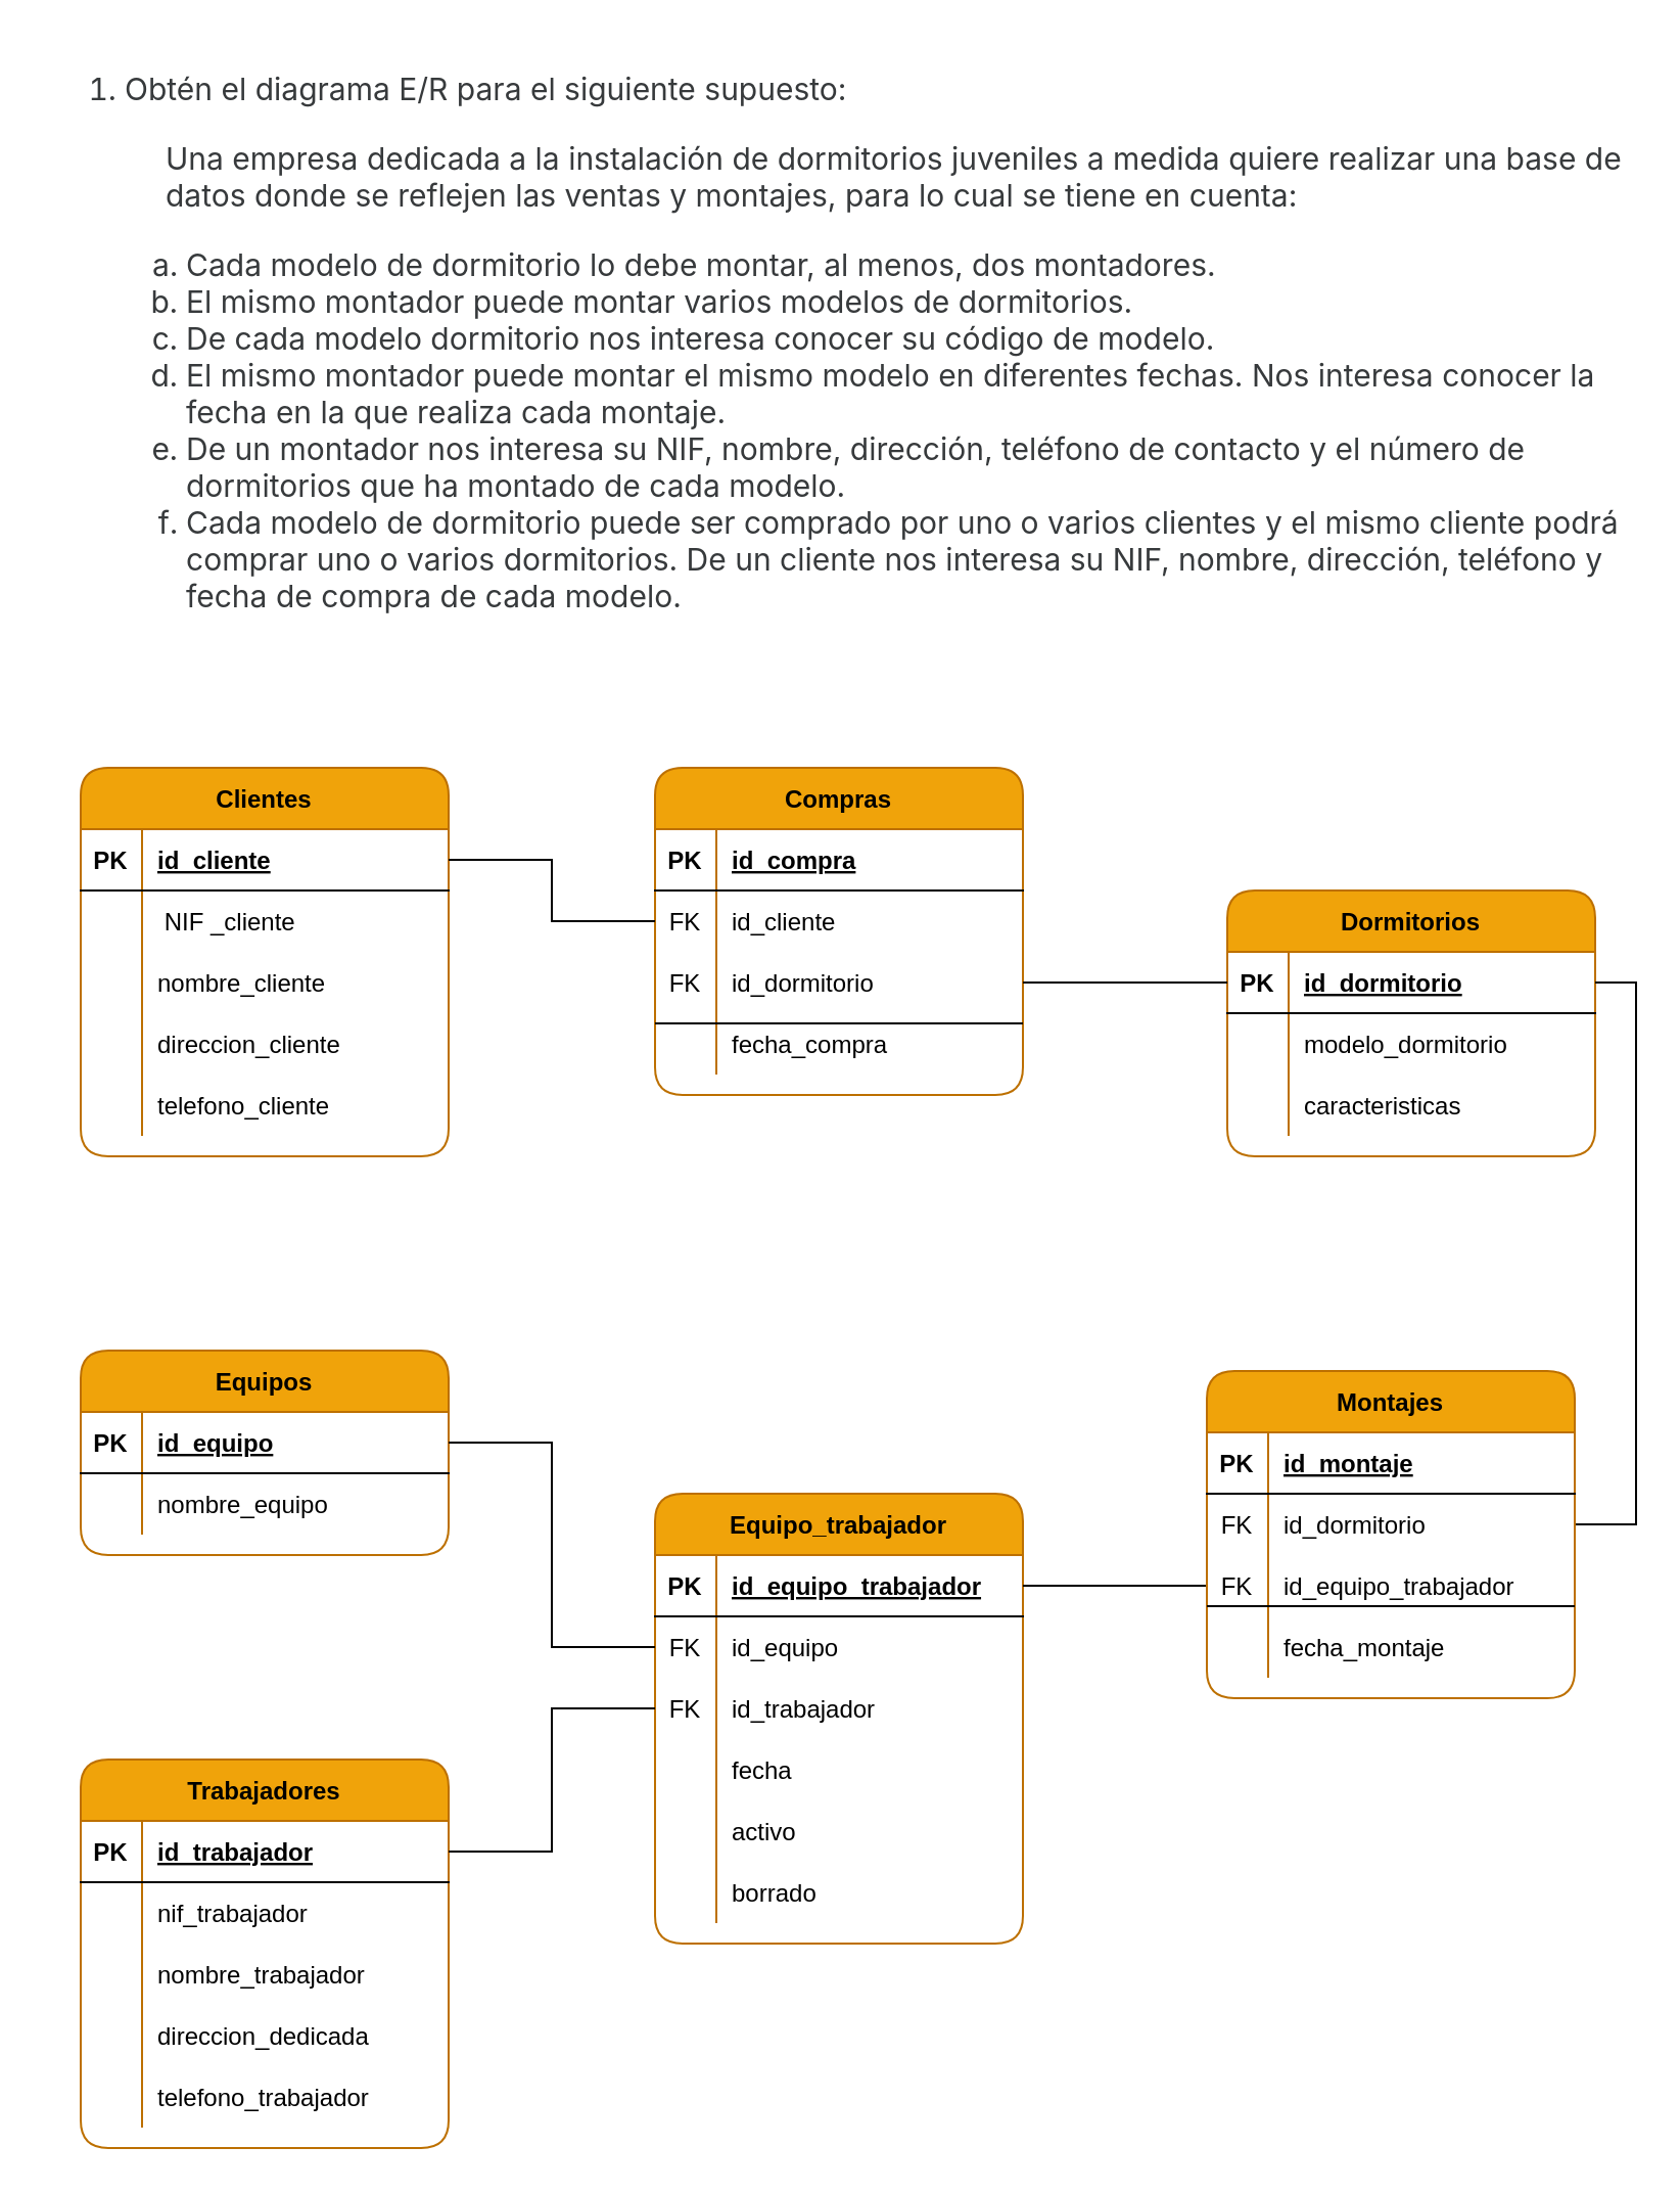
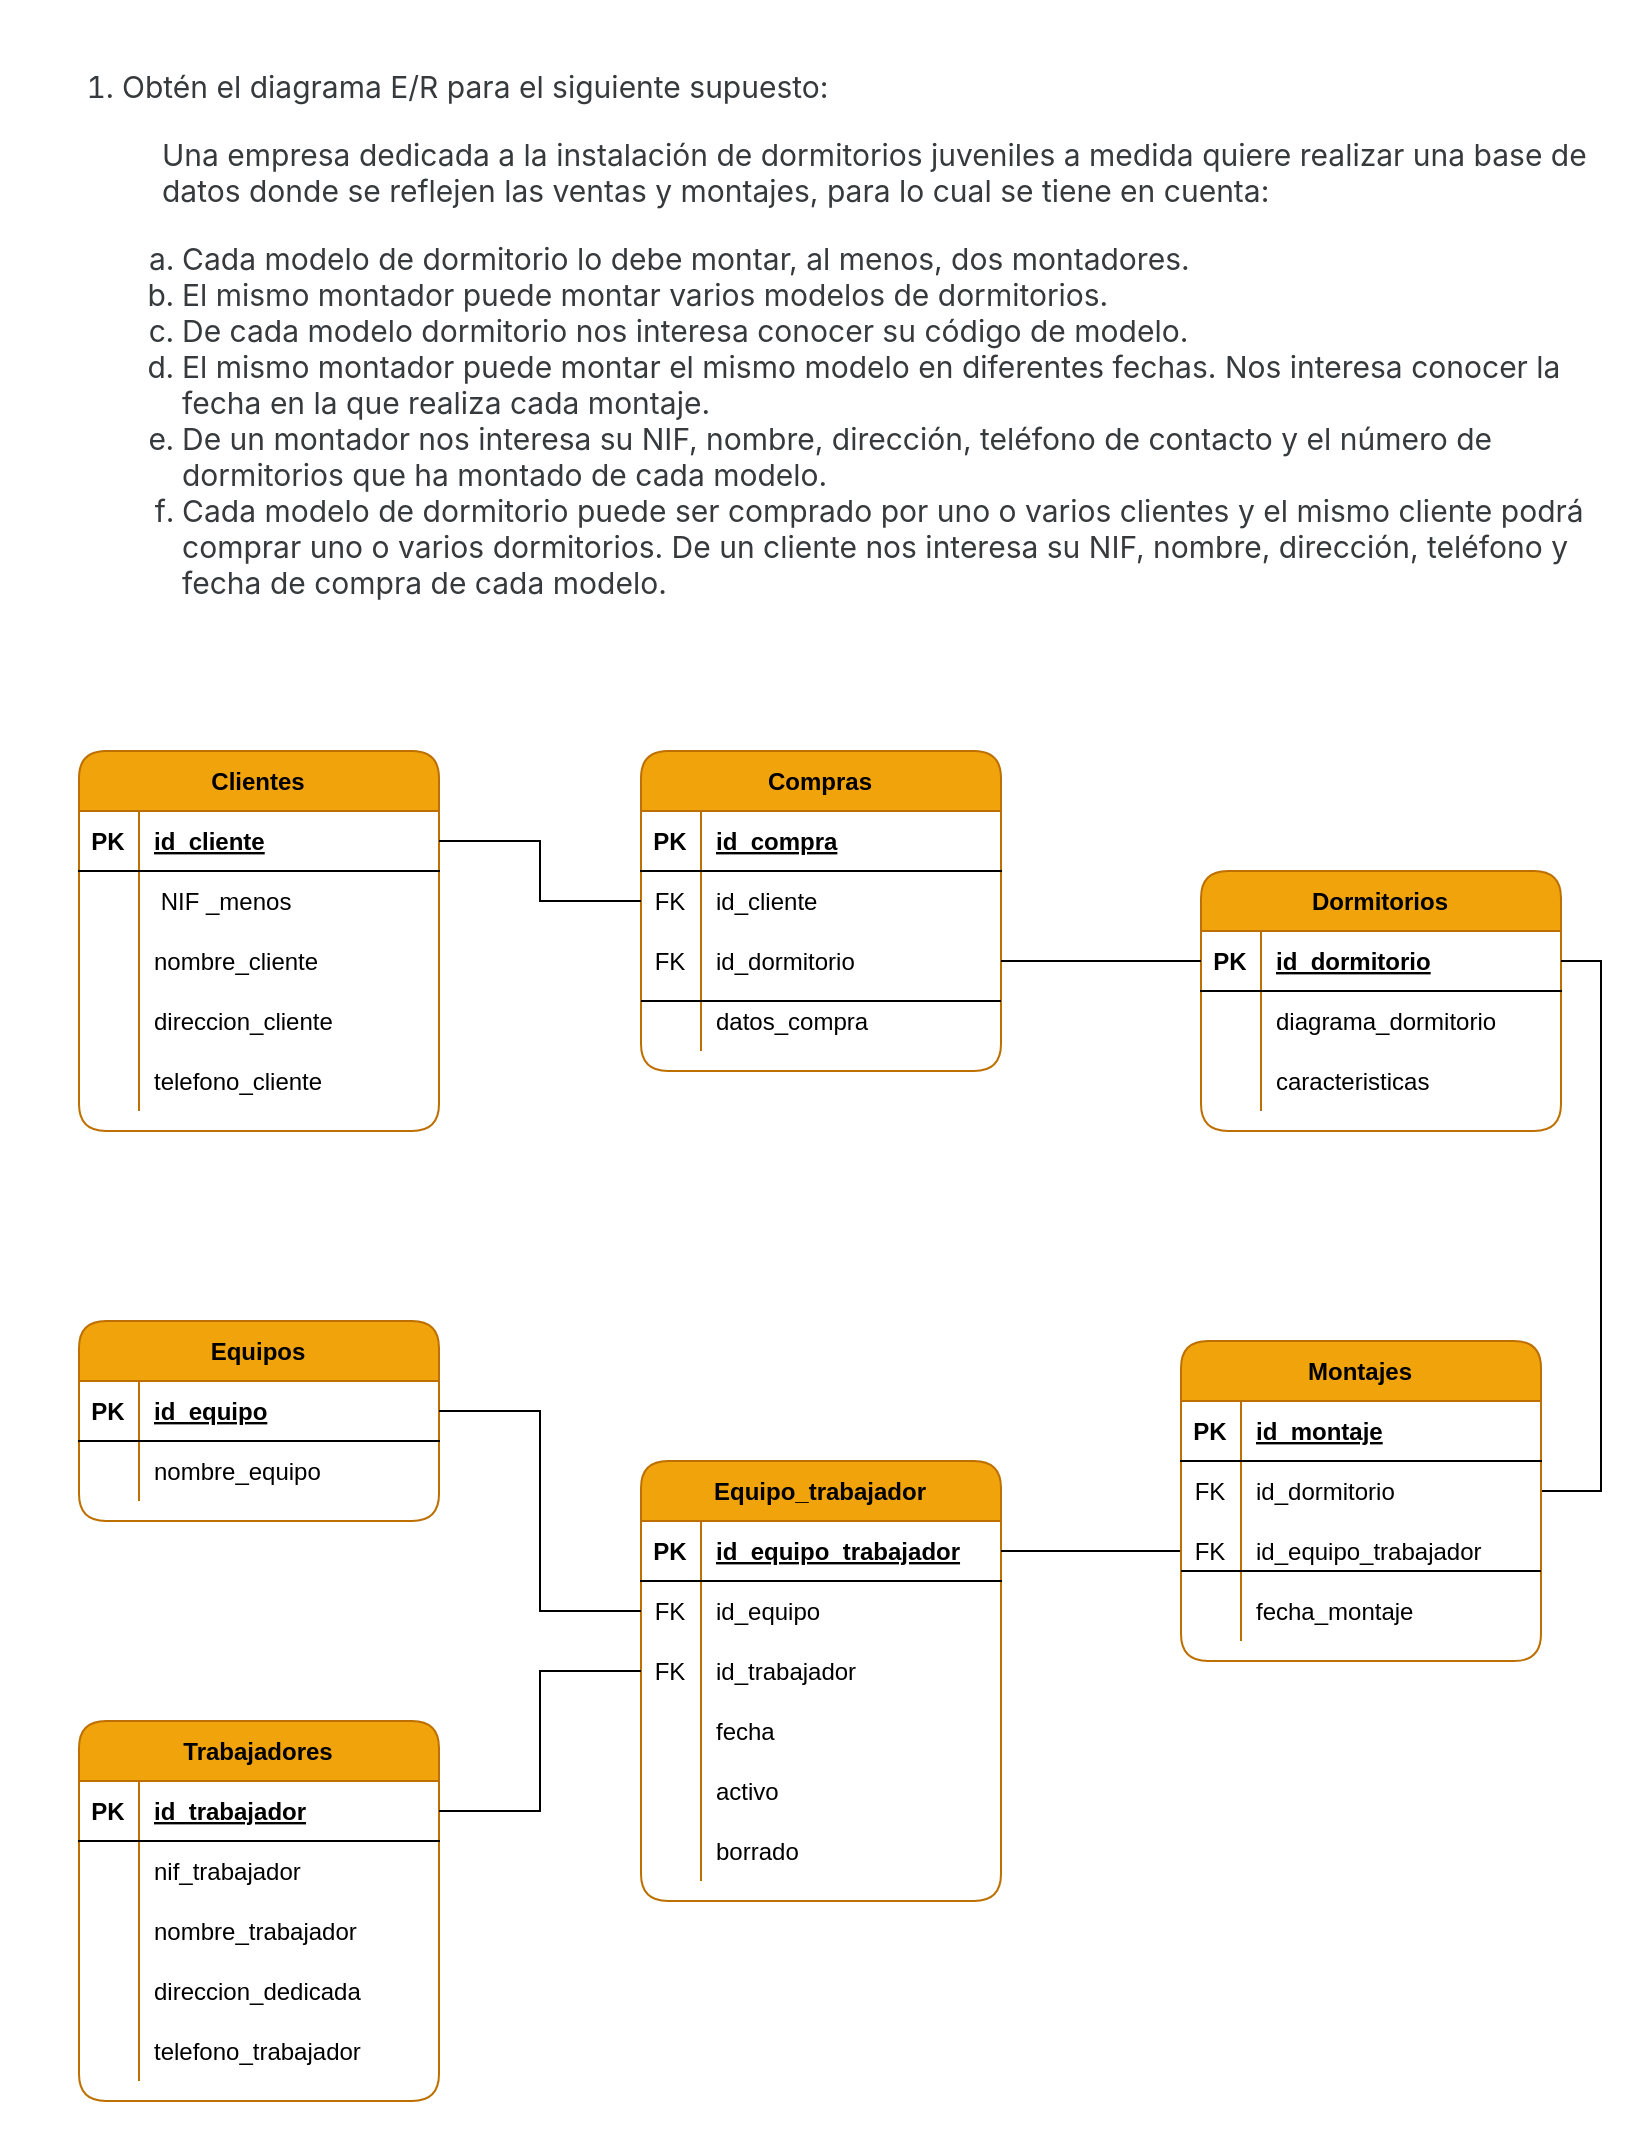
- <mxCell id="9" value=" NIF _cliente" style="shape=partialRectangle;connectable=0;fillColor=none;top=0;left=0;bottom=0;right=0;align=left;spacingLeft=6;overflow=hidden;fontColor=#000000;" vertex="1" parent="7"><mxGeometry x="30" width="150" height="30" as="geometry"><mxRectangle width="150" height="30" as="alternateBounds" /></mxGeometry></mxCell>
+ <mxCell id="9" value=" NIF _menos" style="shape=partialRectangle;connectable=0;fillColor=none;top=0;left=0;bottom=0;right=0;align=left;spacingLeft=6;overflow=hidden;fontColor=#000000;" vertex="1" parent="7"><mxGeometry x="30" width="150" height="30" as="geometry"><mxRectangle width="150" height="30" as="alternateBounds" /></mxGeometry></mxCell>
- <mxCell id="32" value="fecha_compra" style="shape=partialRectangle;connectable=0;fillColor=none;top=0;left=0;bottom=0;right=0;align=left;spacingLeft=6;overflow=hidden;fontColor=#000000;" vertex="1" parent="30"><mxGeometry x="30" width="150" height="30" as="geometry"><mxRectangle width="150" height="30" as="alternateBounds" /></mxGeometry></mxCell>
+ <mxCell id="32" value="datos_compra" style="shape=partialRectangle;connectable=0;fillColor=none;top=0;left=0;bottom=0;right=0;align=left;spacingLeft=6;overflow=hidden;fontColor=#000000;" vertex="1" parent="30"><mxGeometry x="30" width="150" height="30" as="geometry"><mxRectangle width="150" height="30" as="alternateBounds" /></mxGeometry></mxCell>
- <mxCell id="40" value="modelo_dormitorio" style="shape=partialRectangle;connectable=0;fillColor=none;top=0;left=0;bottom=0;right=0;align=left;spacingLeft=6;overflow=hidden;fontColor=#000000;" vertex="1" parent="38"><mxGeometry x="30" width="150" height="30" as="geometry"><mxRectangle width="150" height="30" as="alternateBounds" /></mxGeometry></mxCell>
+ <mxCell id="40" value="diagrama_dormitorio" style="shape=partialRectangle;connectable=0;fillColor=none;top=0;left=0;bottom=0;right=0;align=left;spacingLeft=6;overflow=hidden;fontColor=#000000;" vertex="1" parent="38"><mxGeometry x="30" width="150" height="30" as="geometry"><mxRectangle width="150" height="30" as="alternateBounds" /></mxGeometry></mxCell>
